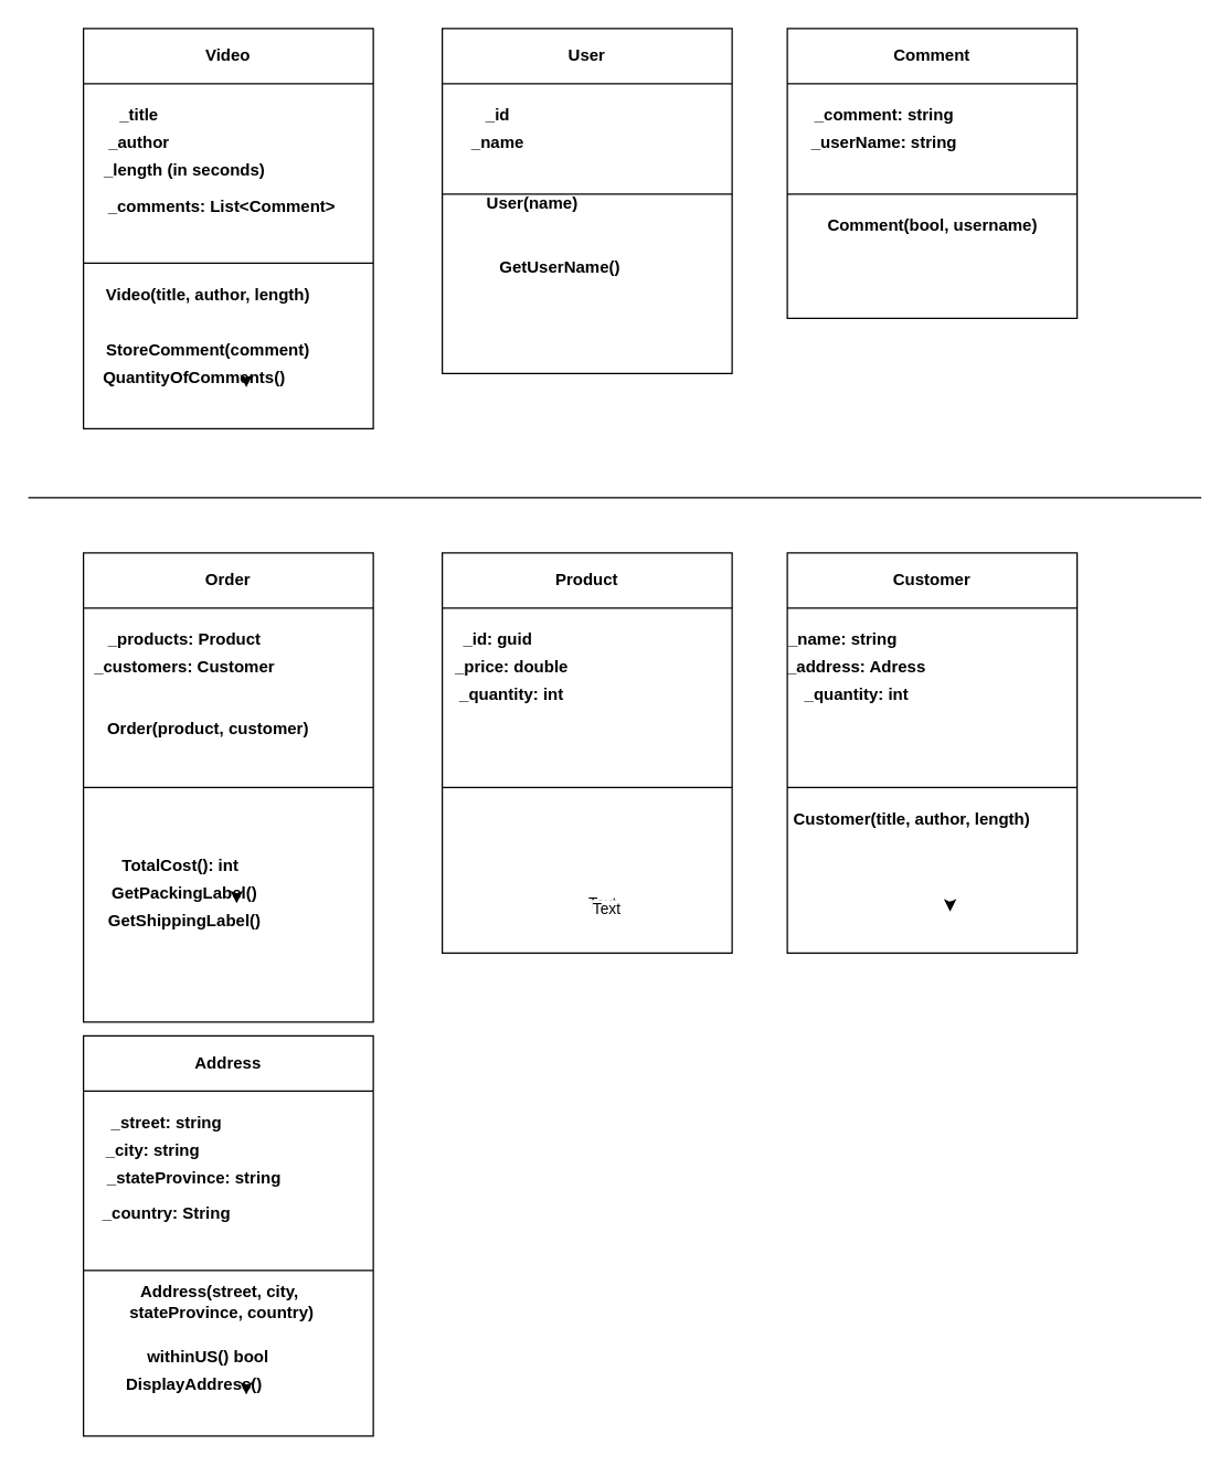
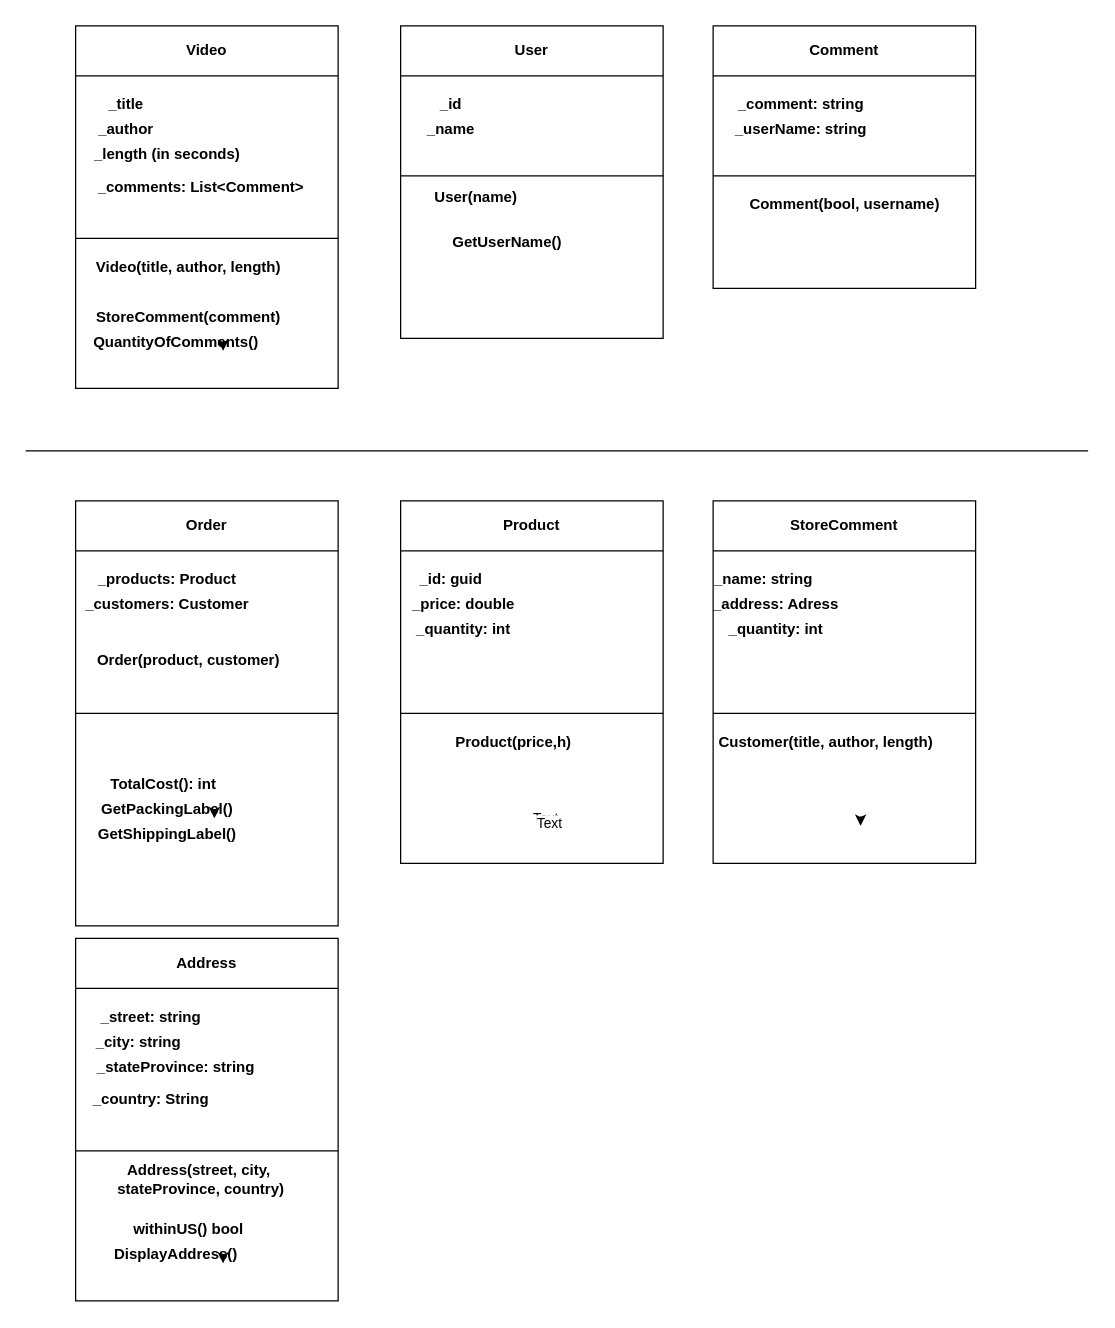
- <mxCell id="15" value="User(name)" style="text;align=center;fontStyle=1;verticalAlign=middle;spacingLeft=3;spacingRight=3;strokeColor=none;rotatable=0;points=[[0,0.5],[1,0.5]];portConstraint=eastwest;html=1;" parent="12" vertex="1"><mxGeometry x="25" y="114" width="80" height="26" as="geometry" /></mxCell>
+ <mxCell id="15" value="User(name)" style="text;align=center;fontStyle=1;verticalAlign=middle;spacingLeft=3;spacingRight=3;strokeColor=none;rotatable=0;points=[[0,0.5],[1,0.5]];portConstraint=eastwest;html=1;" parent="12" vertex="1"><mxGeometry x="20" y="124" width="80" height="26" as="geometry" /></mxCell>
- <mxCell id="35" value="Customer" style="swimlane;whiteSpace=wrap;html=1;startSize=40;" parent="1" vertex="1"><mxGeometry x="570" y="400" width="210" height="290" as="geometry" /></mxCell>
+ <mxCell id="35" value="StoreComment" style="swimlane;whiteSpace=wrap;html=1;startSize=40;" parent="1" vertex="1"><mxGeometry x="570" y="400" width="210" height="290" as="geometry" /></mxCell>
+ <mxCell id="48" value="Product(price,h)" style="text;align=center;fontStyle=1;verticalAlign=middle;spacingLeft=3;spacingRight=3;strokeColor=none;rotatable=0;points=[[0,0.5],[1,0.5]];portConstraint=eastwest;html=1;" parent="43" vertex="1"><mxGeometry x="50" y="180" width="80" height="26" as="geometry" /></mxCell>
